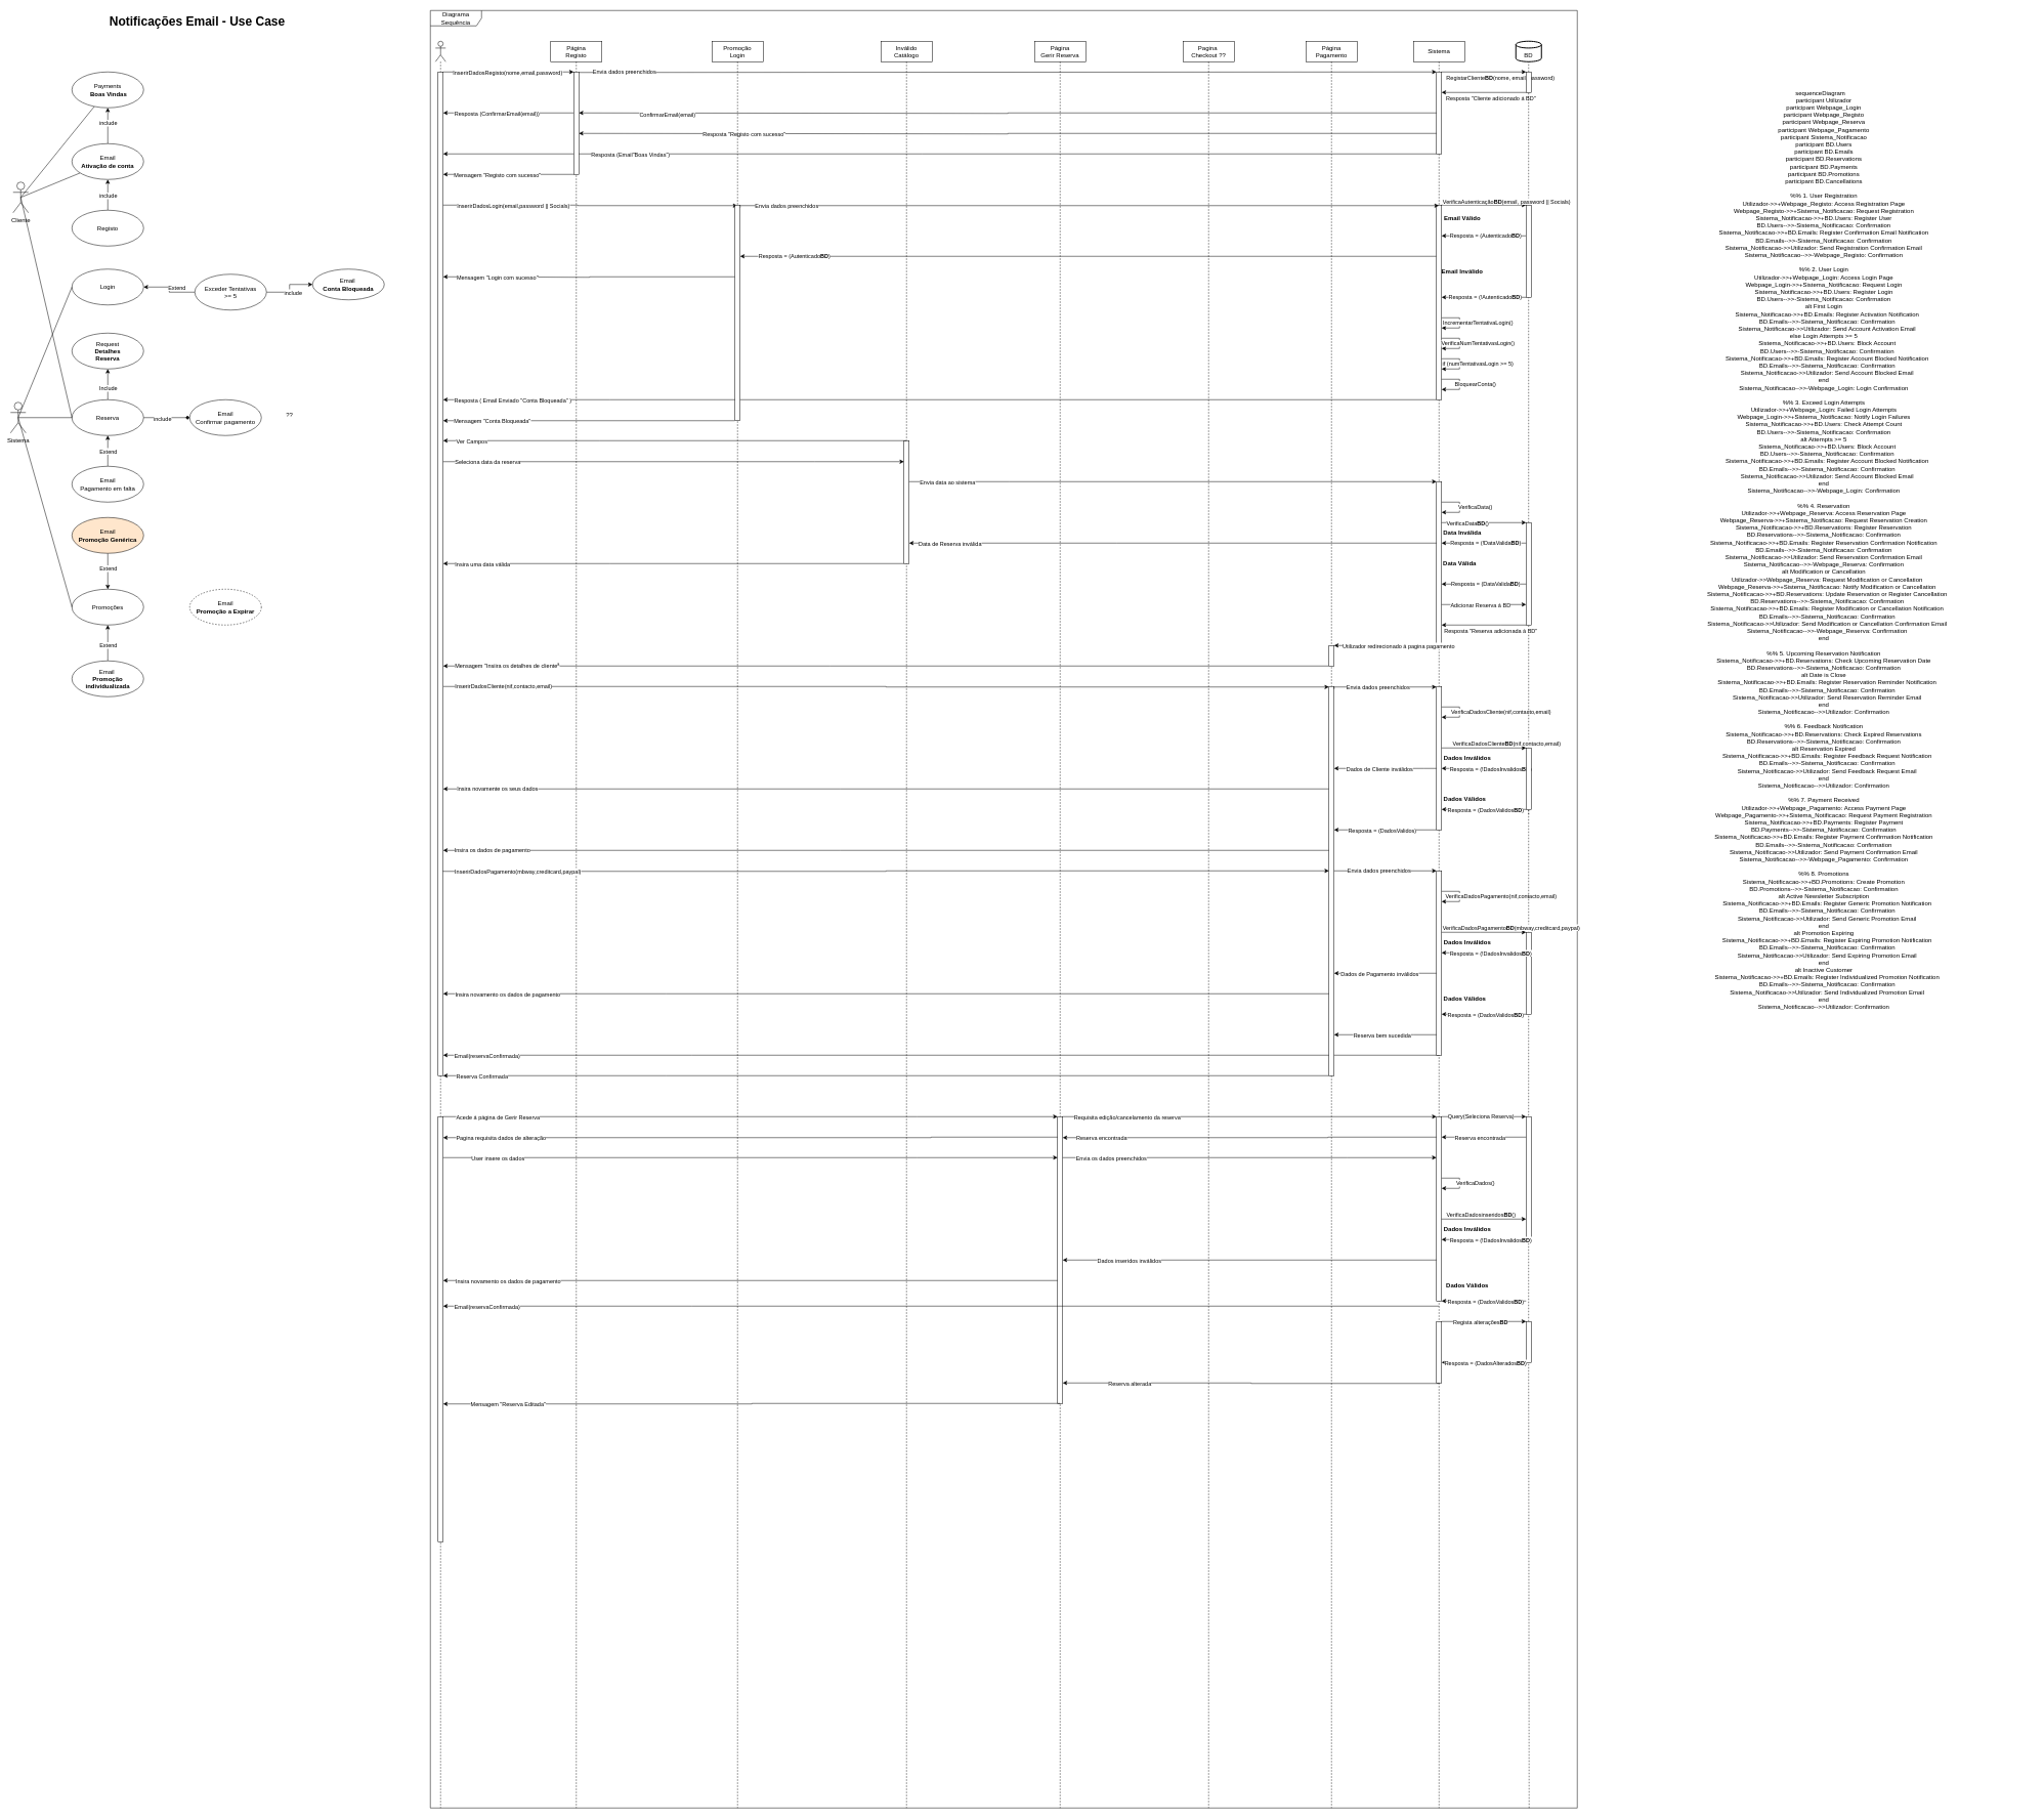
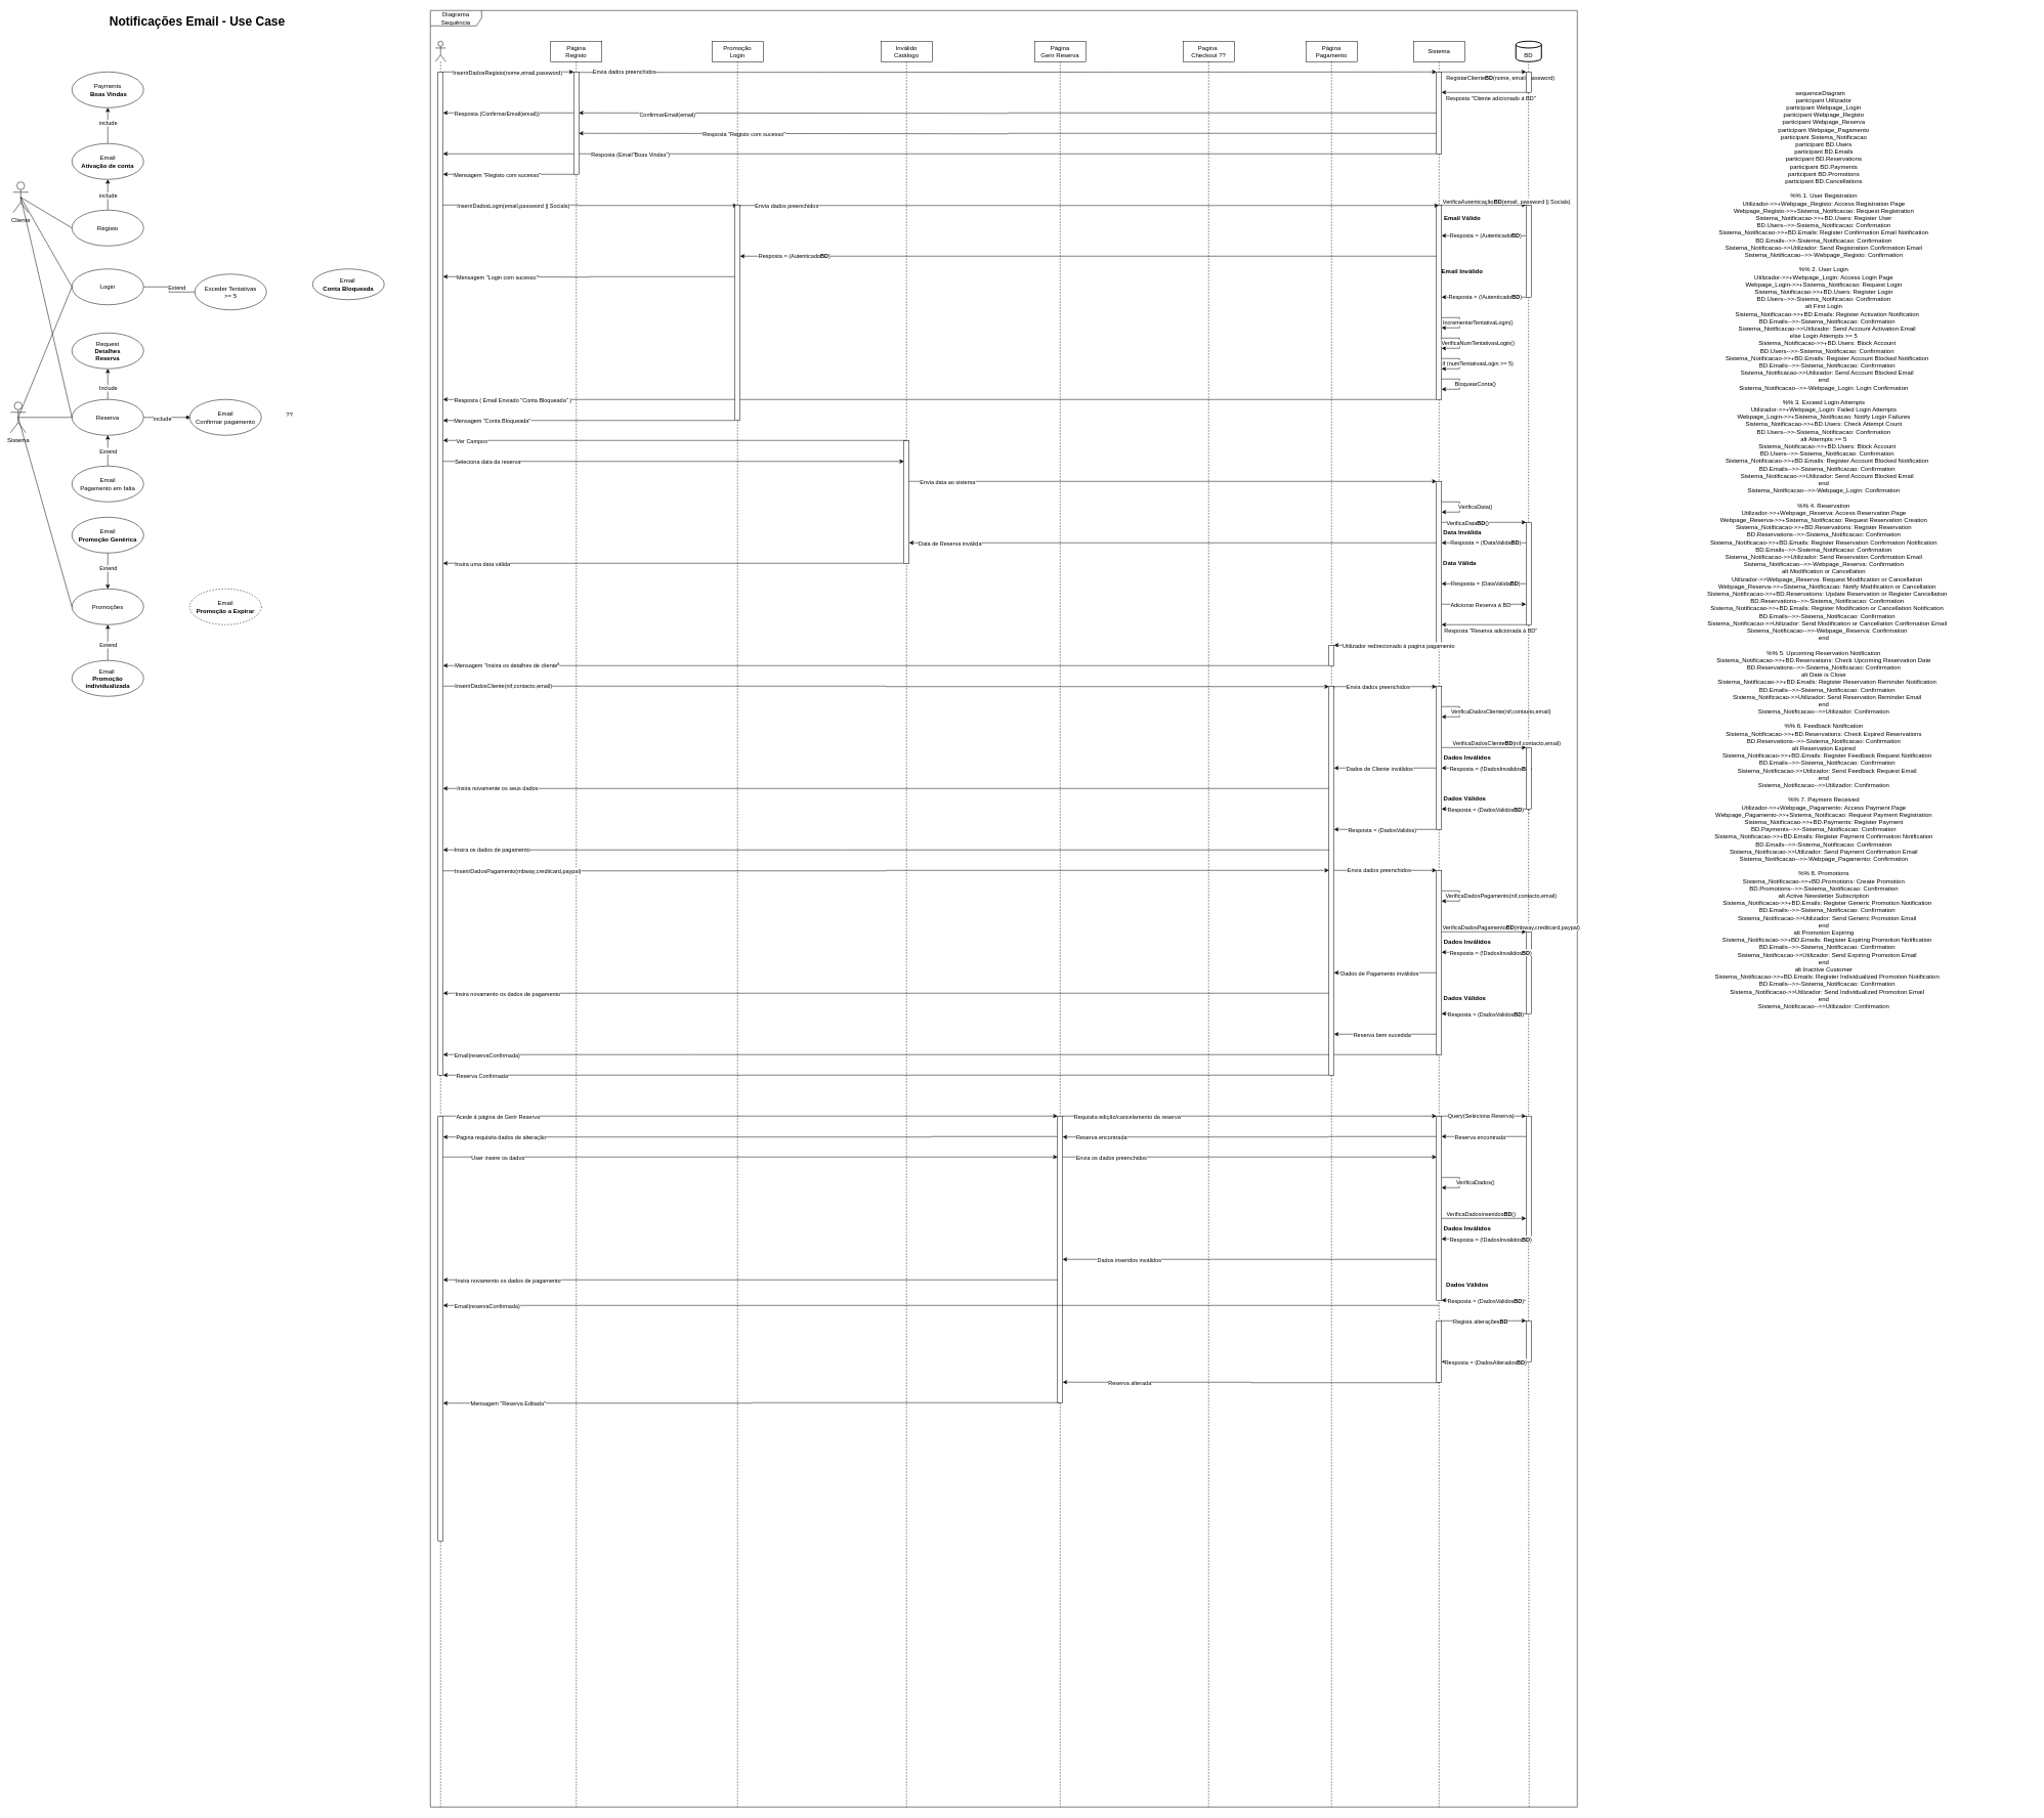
- <mxCell id="86" value="" style="endArrow=none;html=1;rounded=0;exitX=0.5;exitY=0.5;exitDx=0;exitDy=0;exitPerimeter=0;" parent="1" source="72" target="81" edge="1"><mxGeometry width="50" height="50" relative="1" as="geometry"><mxPoint x="45" y="470" as="sourcePoint" /><mxPoint x="140" y="470" as="targetPoint" /></mxGeometry></mxCell>
+ <mxCell id="86" value="" style="endArrow=none;html=1;rounded=0;exitX=0.5;exitY=0.5;exitDx=0;exitDy=0;exitPerimeter=0;entryX=0;entryY=0.5;entryDx=0;entryDy=0;" parent="1" source="72" target="84" edge="1"><mxGeometry width="50" height="50" relative="1" as="geometry"><mxPoint x="45" y="470" as="sourcePoint" /><mxPoint x="140" y="470" as="targetPoint" /></mxGeometry></mxCell>
- <mxCell id="74" value="" style="endArrow=none;html=1;rounded=0;exitX=0.5;exitY=0.5;exitDx=0;exitDy=0;exitPerimeter=0;" parent="1" source="72" target="80" edge="1"><mxGeometry width="50" height="50" relative="1" as="geometry"><mxPoint x="390" y="320" as="sourcePoint" /><mxPoint x="130" y="460" as="targetPoint" /></mxGeometry></mxCell>
+ <mxCell id="74" value="" style="endArrow=none;html=1;rounded=0;exitX=0.5;exitY=0.5;exitDx=0;exitDy=0;exitPerimeter=0;entryX=0;entryY=0.5;entryDx=0;entryDy=0;" parent="1" source="72" target="77" edge="1"><mxGeometry width="50" height="50" relative="1" as="geometry"><mxPoint x="390" y="320" as="sourcePoint" /><mxPoint x="130" y="460" as="targetPoint" /></mxGeometry></mxCell>
- <mxCell id="82" value="" style="edgeStyle=orthogonalEdgeStyle;rounded=0;orthogonalLoop=1;jettySize=auto;html=1;exitX=0;exitY=0.5;exitDx=0;exitDy=0;entryX=1;entryY=0.5;entryDx=0;entryDy=0;" parent="1" source="96" target="84" edge="1"><mxGeometry relative="1" as="geometry"><mxPoint x="310" y="500" as="targetPoint" /></mxGeometry></mxCell>
+ <mxCell id="82" value="" style="edgeStyle=orthogonalEdgeStyle;rounded=0;orthogonalLoop=1;jettySize=auto;html=1;exitX=0;exitY=0.5;exitDx=0;exitDy=0;entryX=1;entryY=0.5;entryDx=0;entryDy=0;endArrow=none;" parent="1" source="96" target="84" edge="1"><mxGeometry relative="1" as="geometry"><mxPoint x="310" y="500" as="targetPoint" /></mxGeometry></mxCell>
- <mxCell id="94" value="" style="edgeStyle=orthogonalEdgeStyle;rounded=0;orthogonalLoop=1;jettySize=auto;html=1;" parent="1" source="96" target="85" edge="1"><mxGeometry relative="1" as="geometry" /></mxCell>
- <mxCell id="95" value="include" style="edgeLabel;html=1;align=center;verticalAlign=middle;resizable=0;points=[];" parent="94" connectable="0" vertex="1"><mxGeometry x="-0.427" y="1" relative="1" as="geometry"><mxPoint x="21" y="1" as="offset" /></mxGeometry></mxCell>
- <mxCell id="104" value="Email &lt;br&gt;&lt;b&gt;Promoção Genérica&lt;/b&gt;" style="ellipse;whiteSpace=wrap;html=1;fillColor=#ffe6cc;" parent="1" vertex="1"><mxGeometry x="140" y="1010" width="140" height="70" as="geometry" /></mxCell>
+ <mxCell id="104" value="Email &lt;br&gt;&lt;b&gt;Promoção Genérica&lt;/b&gt;" style="ellipse;whiteSpace=wrap;html=1;" parent="1" vertex="1"><mxGeometry x="140" y="1010" width="140" height="70" as="geometry" /></mxCell>
